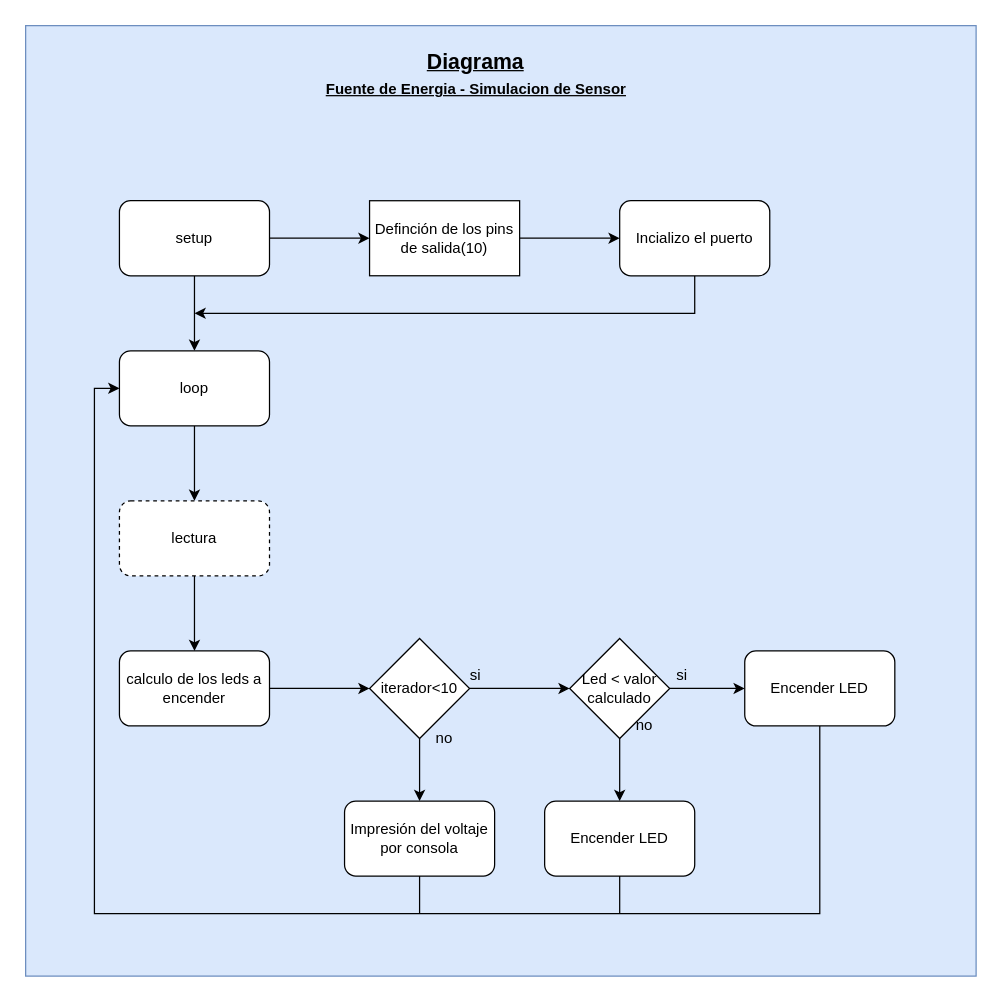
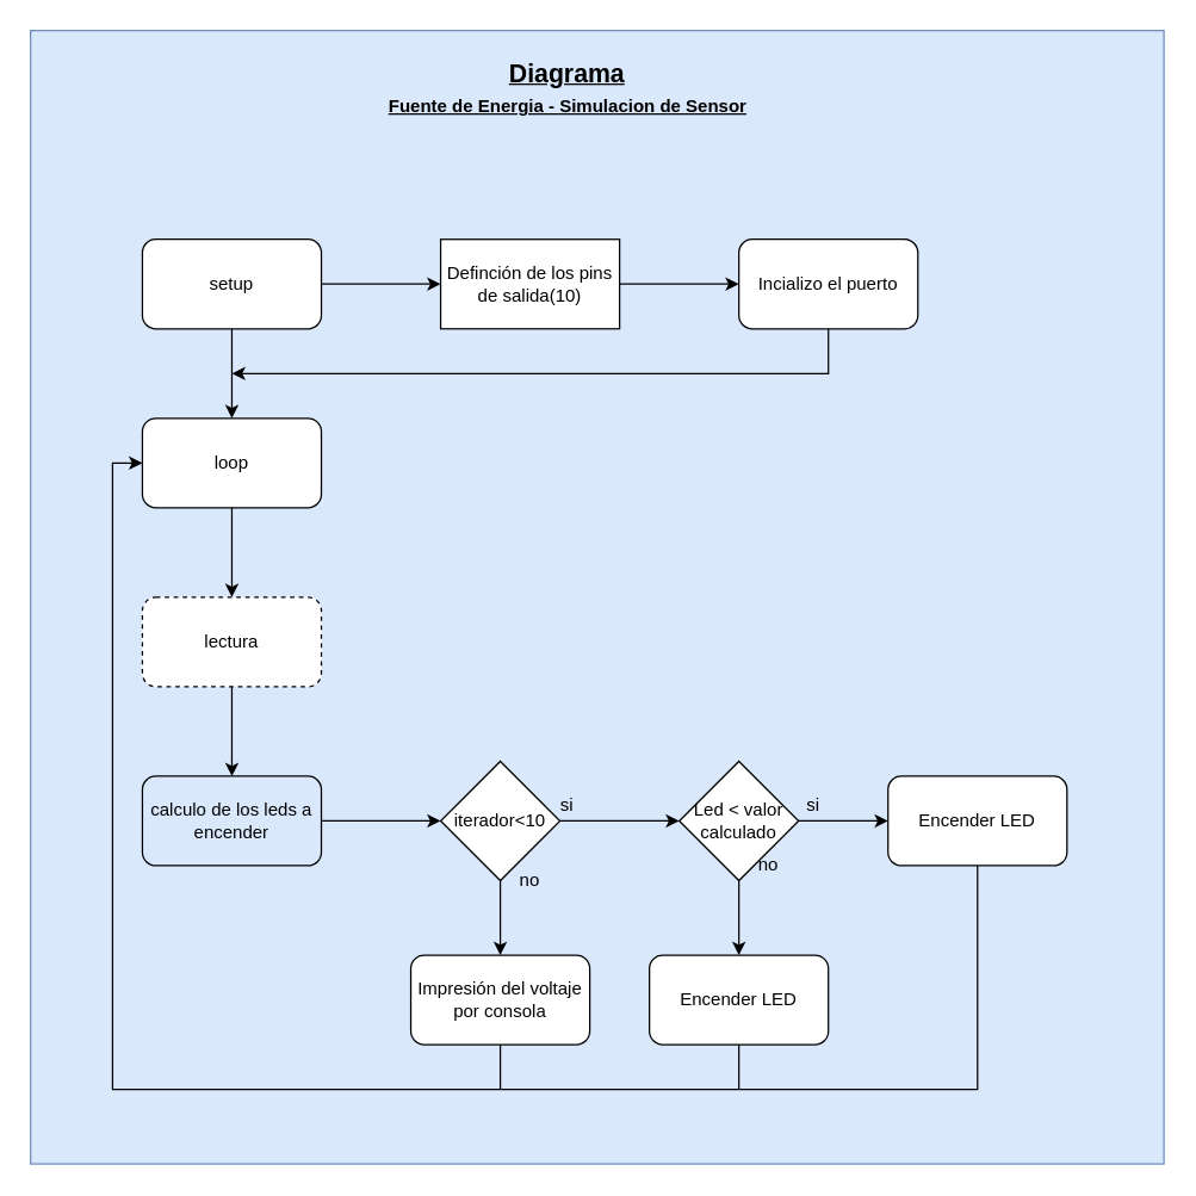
- <mxCell id="11" value="calculo de los leds a encender " style="rounded=1;whiteSpace=wrap;html=1;" vertex="1" parent="1"><mxGeometry x="95" y="520" width="120" height="60" as="geometry" /></mxCell>
+ <mxCell id="11" value="calculo de los leds a encender " style="rounded=1;whiteSpace=wrap;html=1;fillColor=#dae8fc;" vertex="1" parent="1"><mxGeometry x="95" y="520" width="120" height="60" as="geometry" /></mxCell>
